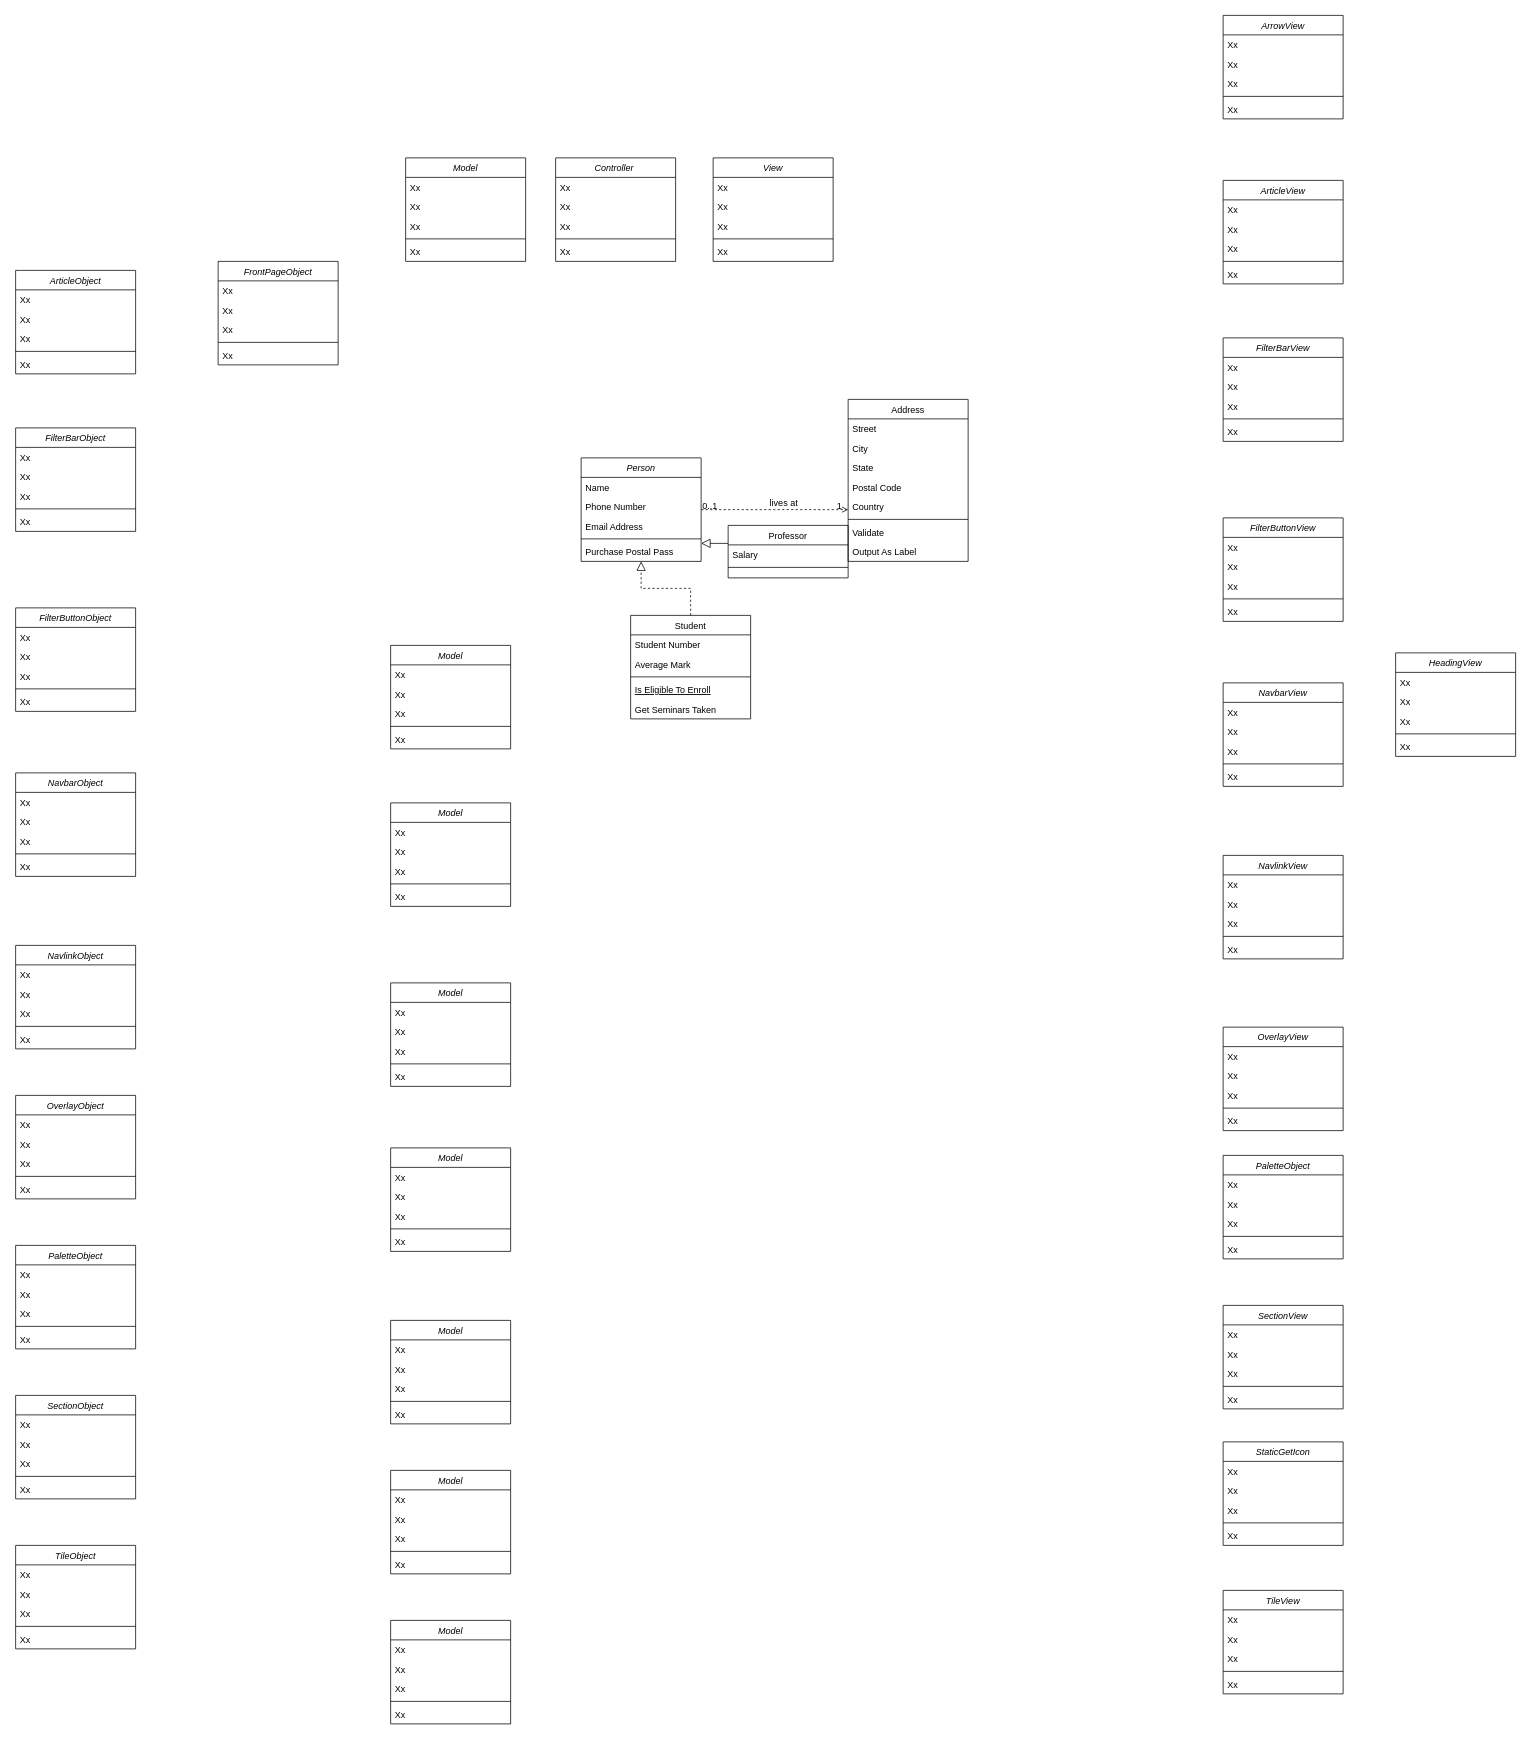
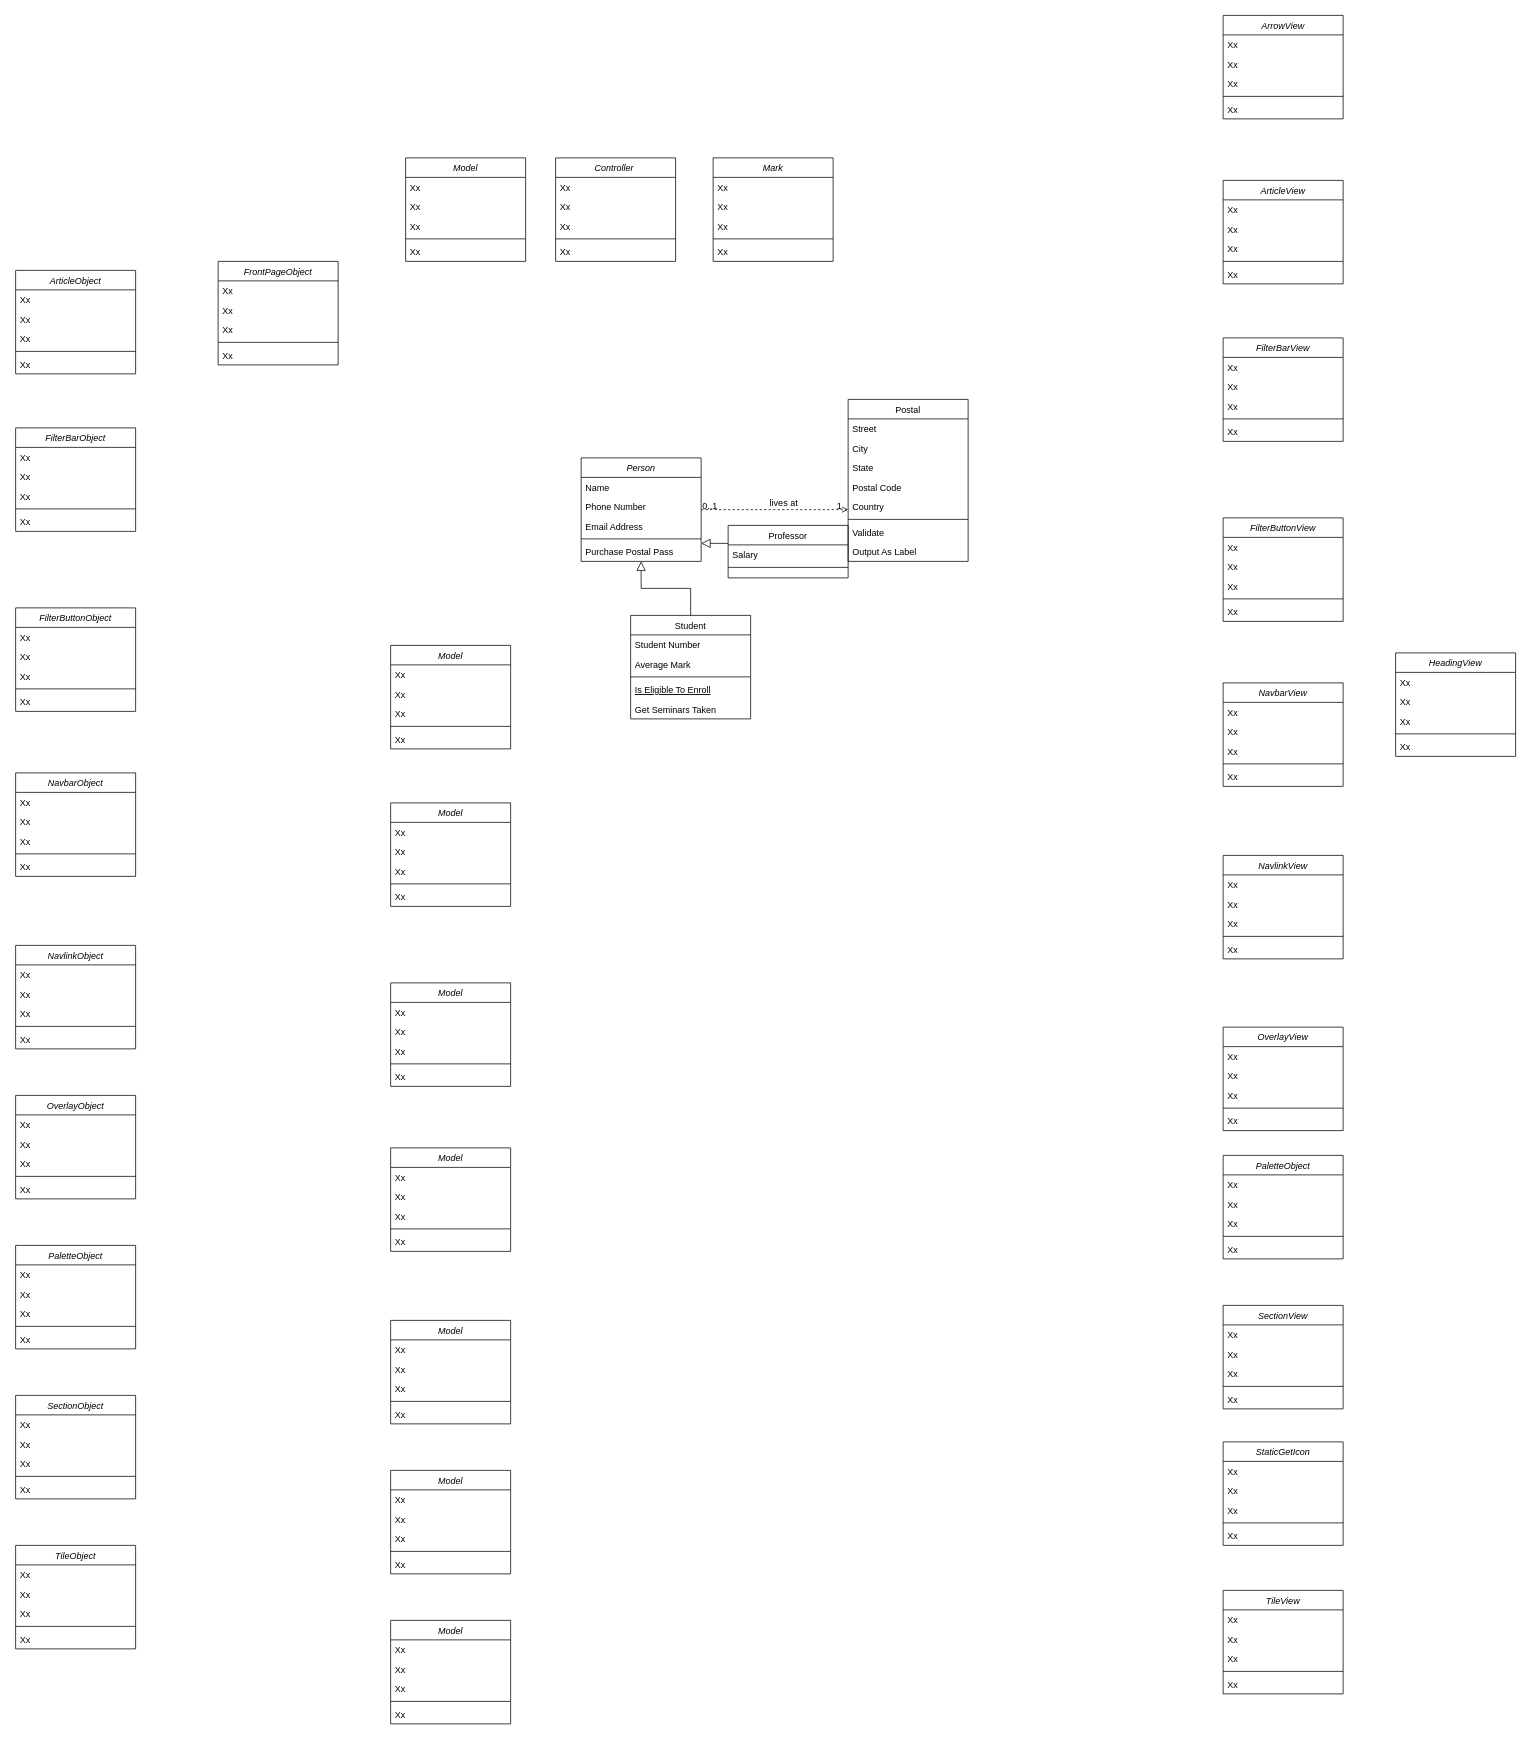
- <mxCell id="44" value="View" style="swimlane;fontStyle=2;align=center;verticalAlign=top;childLayout=stackLayout;horizontal=1;startSize=26;horizontalStack=0;resizeParent=1;resizeLast=0;collapsible=1;marginBottom=0;rounded=0;shadow=0;strokeWidth=1;" parent="1" vertex="1"><mxGeometry x="950" y="210" width="160" height="138" as="geometry"><mxRectangle x="230" y="140" width="160" height="26" as="alternateBounds" /></mxGeometry></mxCell>
+ <mxCell id="44" value="Mark" style="swimlane;fontStyle=2;align=center;verticalAlign=top;childLayout=stackLayout;horizontal=1;startSize=26;horizontalStack=0;resizeParent=1;resizeLast=0;collapsible=1;marginBottom=0;rounded=0;shadow=0;strokeWidth=1;" parent="1" vertex="1"><mxGeometry x="950" y="210" width="160" height="138" as="geometry"><mxRectangle x="230" y="140" width="160" height="26" as="alternateBounds" /></mxGeometry></mxCell>
- <mxCell id="19" value="Address" style="swimlane;fontStyle=0;align=center;verticalAlign=top;childLayout=stackLayout;horizontal=1;startSize=26;horizontalStack=0;resizeParent=1;resizeLast=0;collapsible=1;marginBottom=0;rounded=0;shadow=0;strokeWidth=1;" parent="1" vertex="1"><mxGeometry x="1130" y="532" width="160" height="216" as="geometry"><mxRectangle x="550" y="140" width="160" height="26" as="alternateBounds" /></mxGeometry></mxCell>
+ <mxCell id="19" value="Postal" style="swimlane;fontStyle=0;align=center;verticalAlign=top;childLayout=stackLayout;horizontal=1;startSize=26;horizontalStack=0;resizeParent=1;resizeLast=0;collapsible=1;marginBottom=0;rounded=0;shadow=0;strokeWidth=1;" parent="1" vertex="1"><mxGeometry x="1130" y="532" width="160" height="216" as="geometry"><mxRectangle x="550" y="140" width="160" height="26" as="alternateBounds" /></mxGeometry></mxCell>
- <mxCell id="14" value="" style="endArrow=block;endSize=10;endFill=0;shadow=0;strokeWidth=1;rounded=0;curved=0;edgeStyle=elbowEdgeStyle;elbow=vertical;dashed=1;" parent="1" source="8" target="2" edge="1"><mxGeometry width="160" relative="1" as="geometry"><mxPoint x="720" y="403" as="sourcePoint" /><mxPoint x="720" y="403" as="targetPoint" /></mxGeometry></mxCell>
+ <mxCell id="14" value="" style="endArrow=block;endSize=10;endFill=0;shadow=0;strokeWidth=1;rounded=0;curved=0;edgeStyle=elbowEdgeStyle;elbow=vertical;" parent="1" source="8" target="2" edge="1"><mxGeometry width="160" relative="1" as="geometry"><mxPoint x="720" y="403" as="sourcePoint" /><mxPoint x="720" y="403" as="targetPoint" /></mxGeometry></mxCell>
